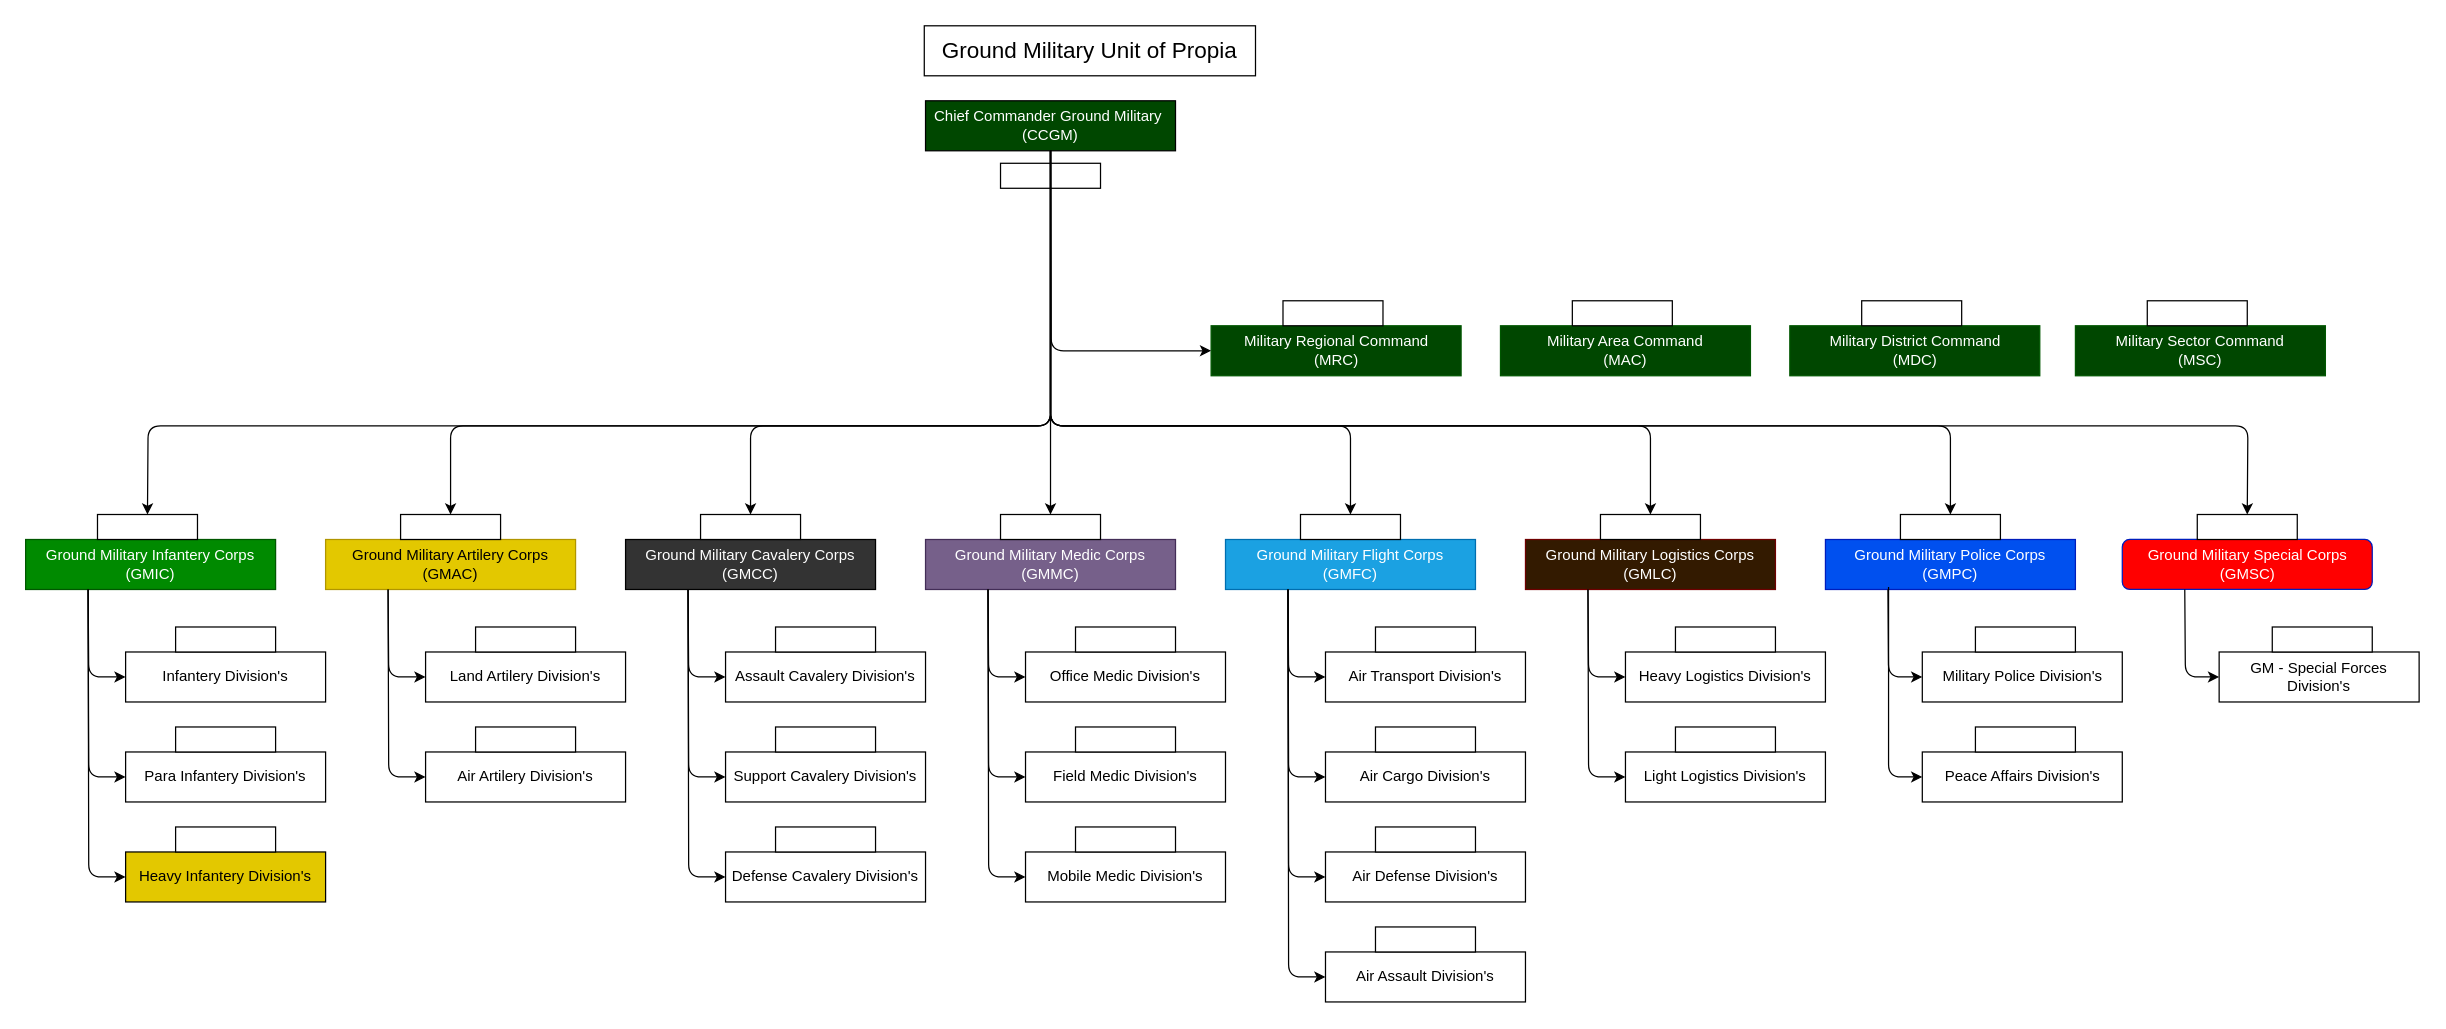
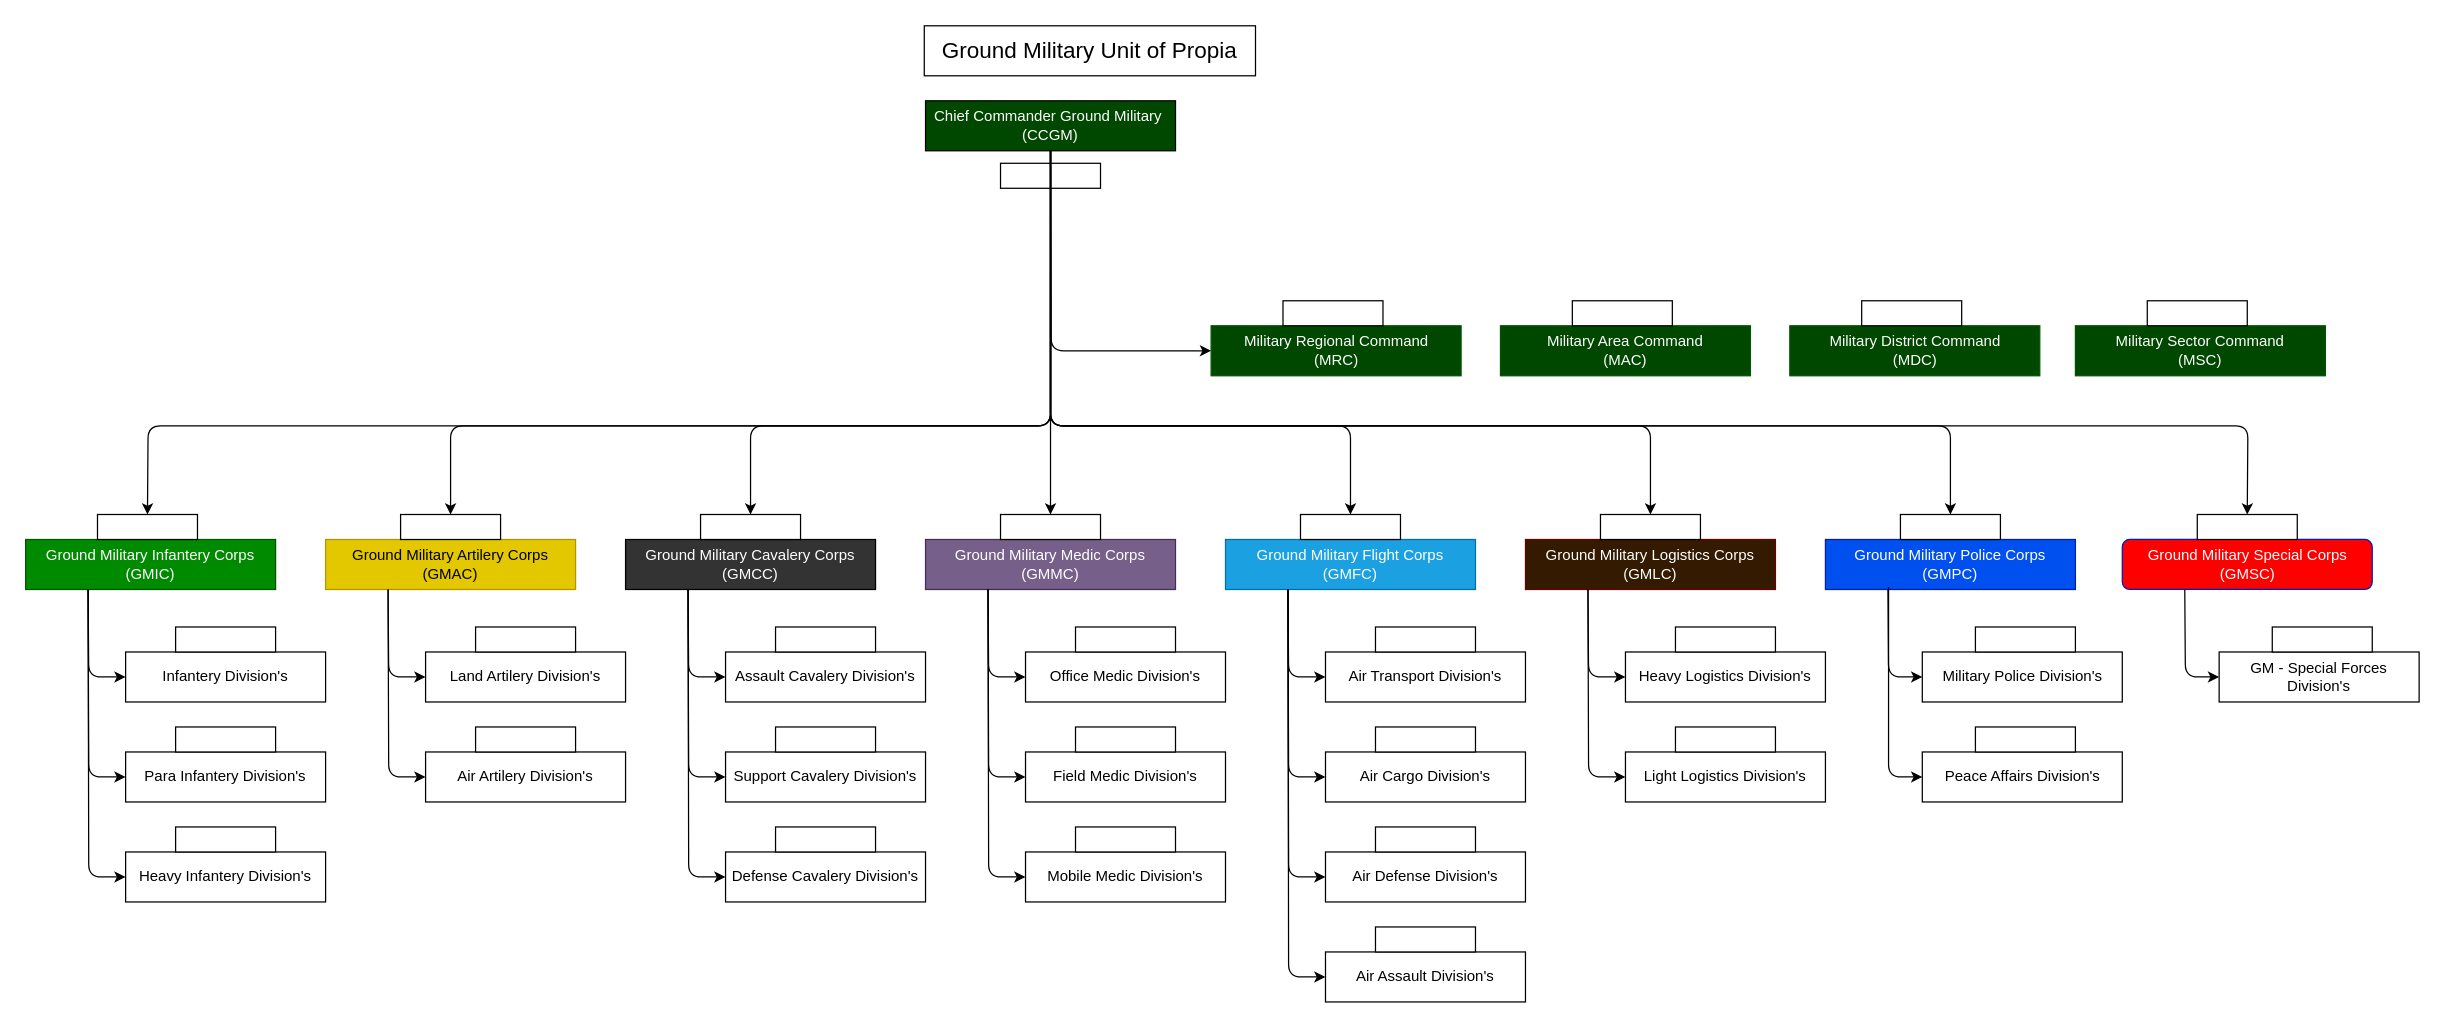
- <mxCell id="11" value="Heavy Infantery Division's" style="rounded=0;whiteSpace=wrap;html=1;fillColor=#e3c800;" parent="1" vertex="1"><mxGeometry x="100" y="681" width="160" height="40" as="geometry" /></mxCell>
+ <mxCell id="11" value="Heavy Infantery Division's" style="rounded=0;whiteSpace=wrap;html=1;" parent="1" vertex="1"><mxGeometry x="100" y="681" width="160" height="40" as="geometry" /></mxCell>
